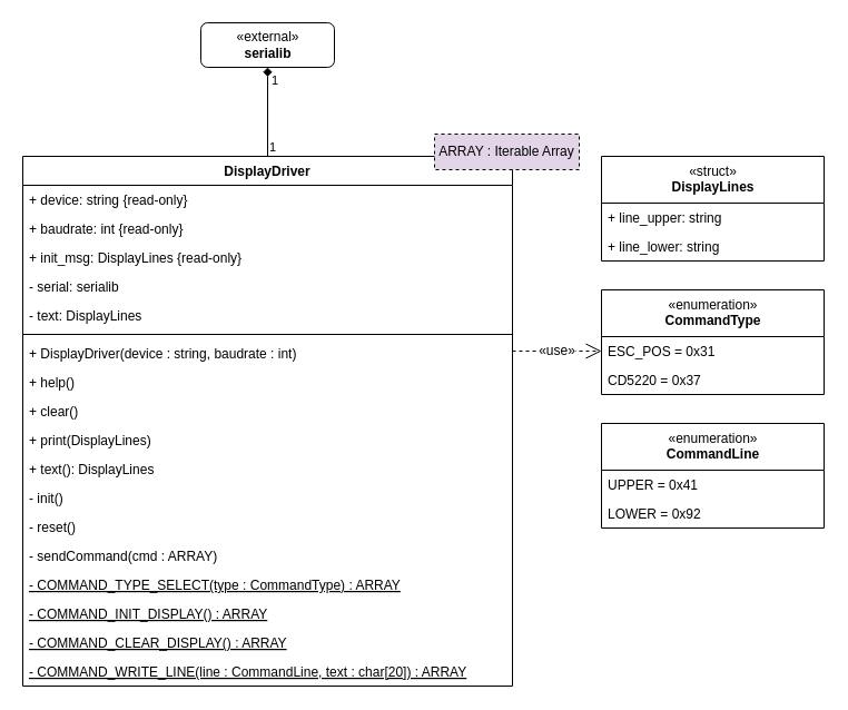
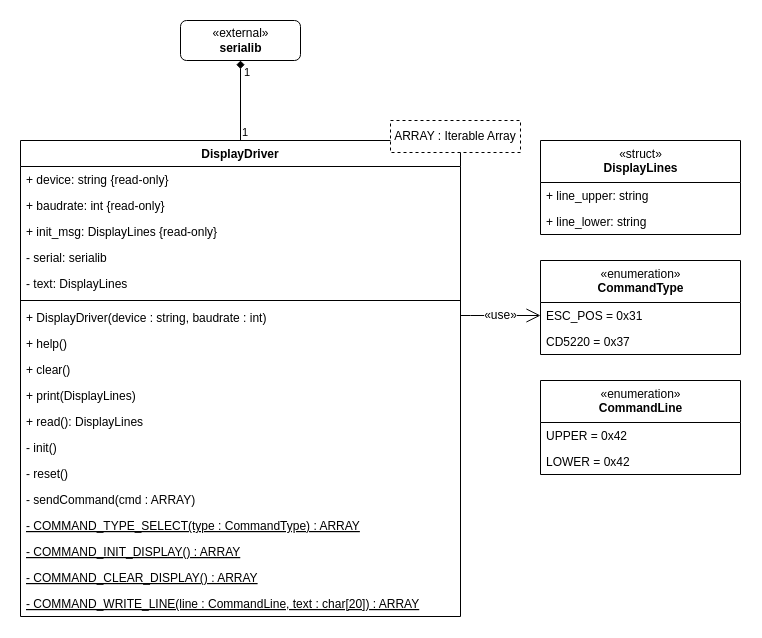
- <mxCell id="36" value="ARRAY : Iterable Array" style="rounded=0;whiteSpace=wrap;html=1;dashed=1;fillColor=#e1d5e7;" parent="16" vertex="1"><mxGeometry x="370" width="130" height="32" as="geometry" /></mxCell>
+ <mxCell id="36" value="ARRAY : Iterable Array" style="rounded=0;whiteSpace=wrap;html=1;dashed=1;" parent="16" vertex="1"><mxGeometry x="370" width="130" height="32" as="geometry" /></mxCell>
- <mxCell id="15" value="&lt;span style=&quot;font-size: 12px;&quot;&gt;«use»&lt;/span&gt;" style="endArrow=open;endSize=12;dashed=1;html=1;edgeStyle=orthogonalEdgeStyle;rounded=0;labelBackgroundColor=#FFFFFF;entryX=0;entryY=0.5;entryDx=0;entryDy=0;" parent="1" source="17" target="6" edge="1"><mxGeometry width="160" relative="1" as="geometry"><mxPoint x="470" y="205" as="sourcePoint" /><mxPoint x="550" y="205" as="targetPoint" /><Array as="points"><mxPoint x="470" y="315" /><mxPoint x="470" y="315" /></Array><mxPoint as="offset" /></mxGeometry></mxCell>
+ <mxCell id="15" value="&lt;span style=&quot;font-size: 12px;&quot;&gt;«use»&lt;/span&gt;" style="endArrow=open;endSize=12;dashed=0;html=1;edgeStyle=orthogonalEdgeStyle;rounded=0;labelBackgroundColor=#FFFFFF;entryX=0;entryY=0.5;entryDx=0;entryDy=0;" parent="1" source="17" target="6" edge="1"><mxGeometry width="160" relative="1" as="geometry"><mxPoint x="470" y="205" as="sourcePoint" /><mxPoint x="550" y="205" as="targetPoint" /><Array as="points"><mxPoint x="470" y="315" /><mxPoint x="470" y="315" /></Array><mxPoint as="offset" /></mxGeometry></mxCell>
- <mxCell id="28" value="+ text(): DisplayLines" style="text;strokeColor=none;fillColor=none;align=left;verticalAlign=top;spacingLeft=4;spacingRight=4;overflow=hidden;rotatable=0;points=[[0,0.5],[1,0.5]];portConstraint=eastwest;" parent="17" vertex="1"><mxGeometry y="268" width="440" height="26" as="geometry" /></mxCell>
+ <mxCell id="28" value="+ read(): DisplayLines" style="text;strokeColor=none;fillColor=none;align=left;verticalAlign=top;spacingLeft=4;spacingRight=4;overflow=hidden;rotatable=0;points=[[0,0.5],[1,0.5]];portConstraint=eastwest;" parent="17" vertex="1"><mxGeometry y="268" width="440" height="26" as="geometry" /></mxCell>
- <mxCell id="13" value="UPPER = 0x41" style="text;strokeColor=none;fillColor=none;align=left;verticalAlign=top;spacingLeft=4;spacingRight=4;overflow=hidden;rotatable=0;points=[[0,0.5],[1,0.5]];portConstraint=eastwest;" parent="12" vertex="1"><mxGeometry y="42" width="200" height="26" as="geometry" /></mxCell>
+ <mxCell id="13" value="UPPER = 0x42" style="text;strokeColor=none;fillColor=none;align=left;verticalAlign=top;spacingLeft=4;spacingRight=4;overflow=hidden;rotatable=0;points=[[0,0.5],[1,0.5]];portConstraint=eastwest;" parent="12" vertex="1"><mxGeometry y="42" width="200" height="26" as="geometry" /></mxCell>
- <mxCell id="14" value="LOWER = 0x92" style="text;strokeColor=none;fillColor=none;align=left;verticalAlign=top;spacingLeft=4;spacingRight=4;overflow=hidden;rotatable=0;points=[[0,0.5],[1,0.5]];portConstraint=eastwest;" parent="12" vertex="1"><mxGeometry y="68" width="200" height="26" as="geometry" /></mxCell>
+ <mxCell id="14" value="LOWER = 0x42" style="text;strokeColor=none;fillColor=none;align=left;verticalAlign=top;spacingLeft=4;spacingRight=4;overflow=hidden;rotatable=0;points=[[0,0.5],[1,0.5]];portConstraint=eastwest;" parent="12" vertex="1"><mxGeometry y="68" width="200" height="26" as="geometry" /></mxCell>
